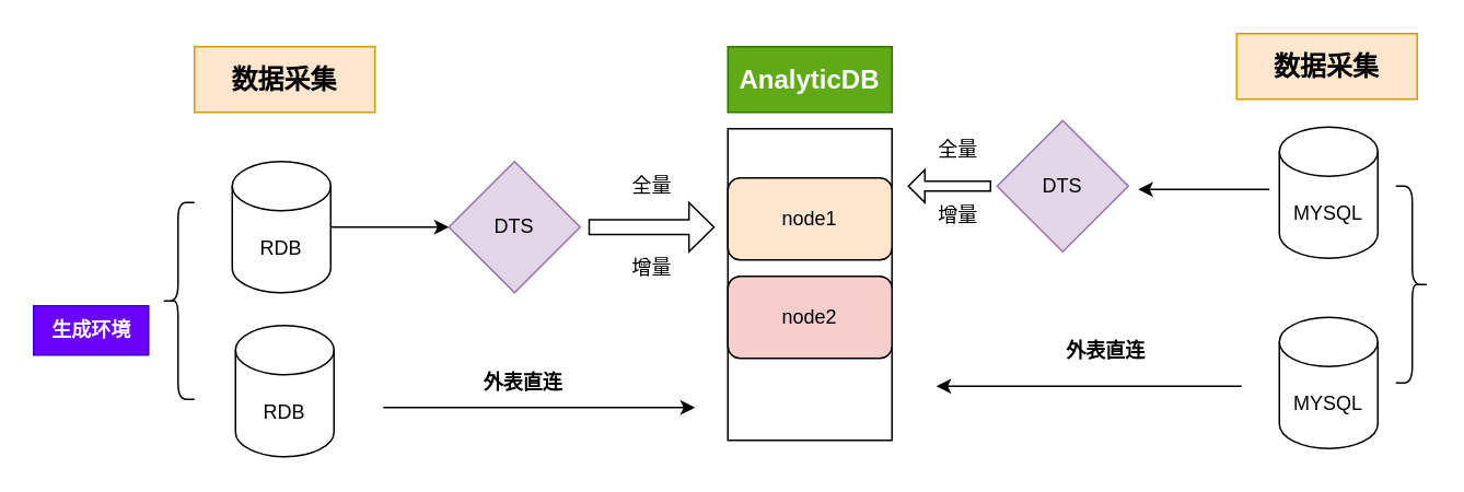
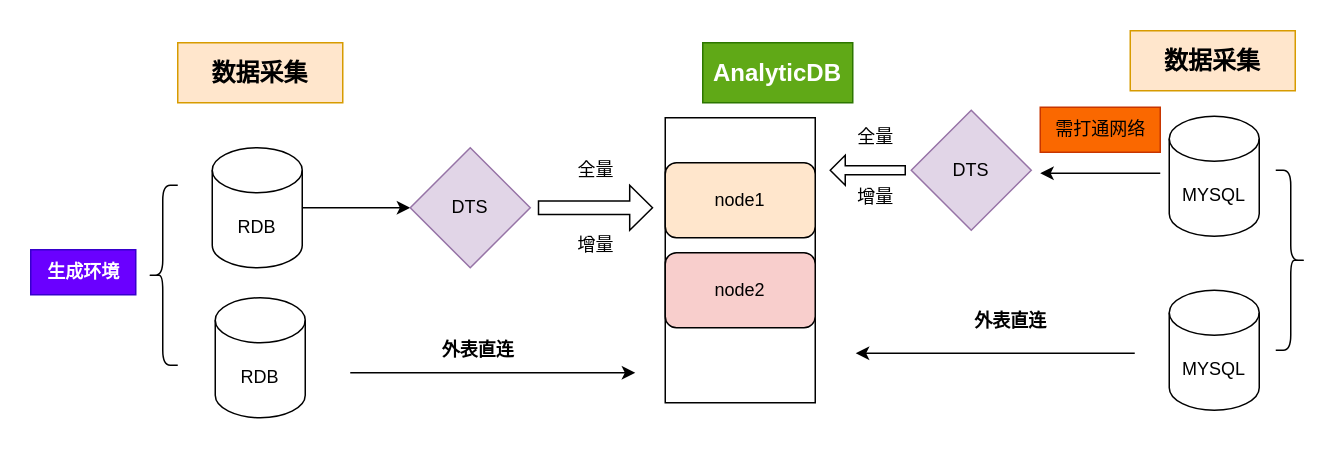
- <mxCell id="9" value="AnalyticDB" style="text;html=1;strokeColor=#2D7600;fillColor=#60a917;align=center;verticalAlign=middle;whiteSpace=wrap;rounded=0;fontColor=#ffffff;fontSize=16;fontStyle=1" vertex="1" parent="1"><mxGeometry x="443" y="28" width="100" height="40" as="geometry" /></mxCell>
+ <mxCell id="9" value="AnalyticDB" style="text;html=1;strokeColor=#2D7600;fillColor=#60a917;align=center;verticalAlign=middle;whiteSpace=wrap;rounded=0;fontColor=#ffffff;fontSize=16;fontStyle=1" vertex="1" parent="1"><mxGeometry x="468" y="28" width="100" height="40" as="geometry" /></mxCell>
+ <mxCell id="25" value="需打通网络" style="text;html=1;align=center;verticalAlign=middle;resizable=0;points=[];autosize=1;strokeColor=#C73500;fillColor=#fa6800;fontColor=#000000;" vertex="1" parent="1"><mxGeometry x="693" y="71" width="80" height="30" as="geometry" /></mxCell>
- <mxCell id="17" value="生成环境" style="text;html=1;align=center;verticalAlign=middle;resizable=0;points=[];autosize=1;fontStyle=1;fillColor=#6a00ff;fontColor=#ffffff;strokeColor=#3700CC;" vertex="1" parent="1"><mxGeometry x="20" y="186" width="70" height="30" as="geometry" /></mxCell>
+ <mxCell id="17" value="生成环境" style="text;html=1;align=center;verticalAlign=middle;resizable=0;points=[];autosize=1;fontStyle=1;fillColor=#6a00ff;fontColor=#ffffff;strokeColor=#3700CC;" vertex="1" parent="1"><mxGeometry x="20" y="166" width="70" height="30" as="geometry" /></mxCell>
